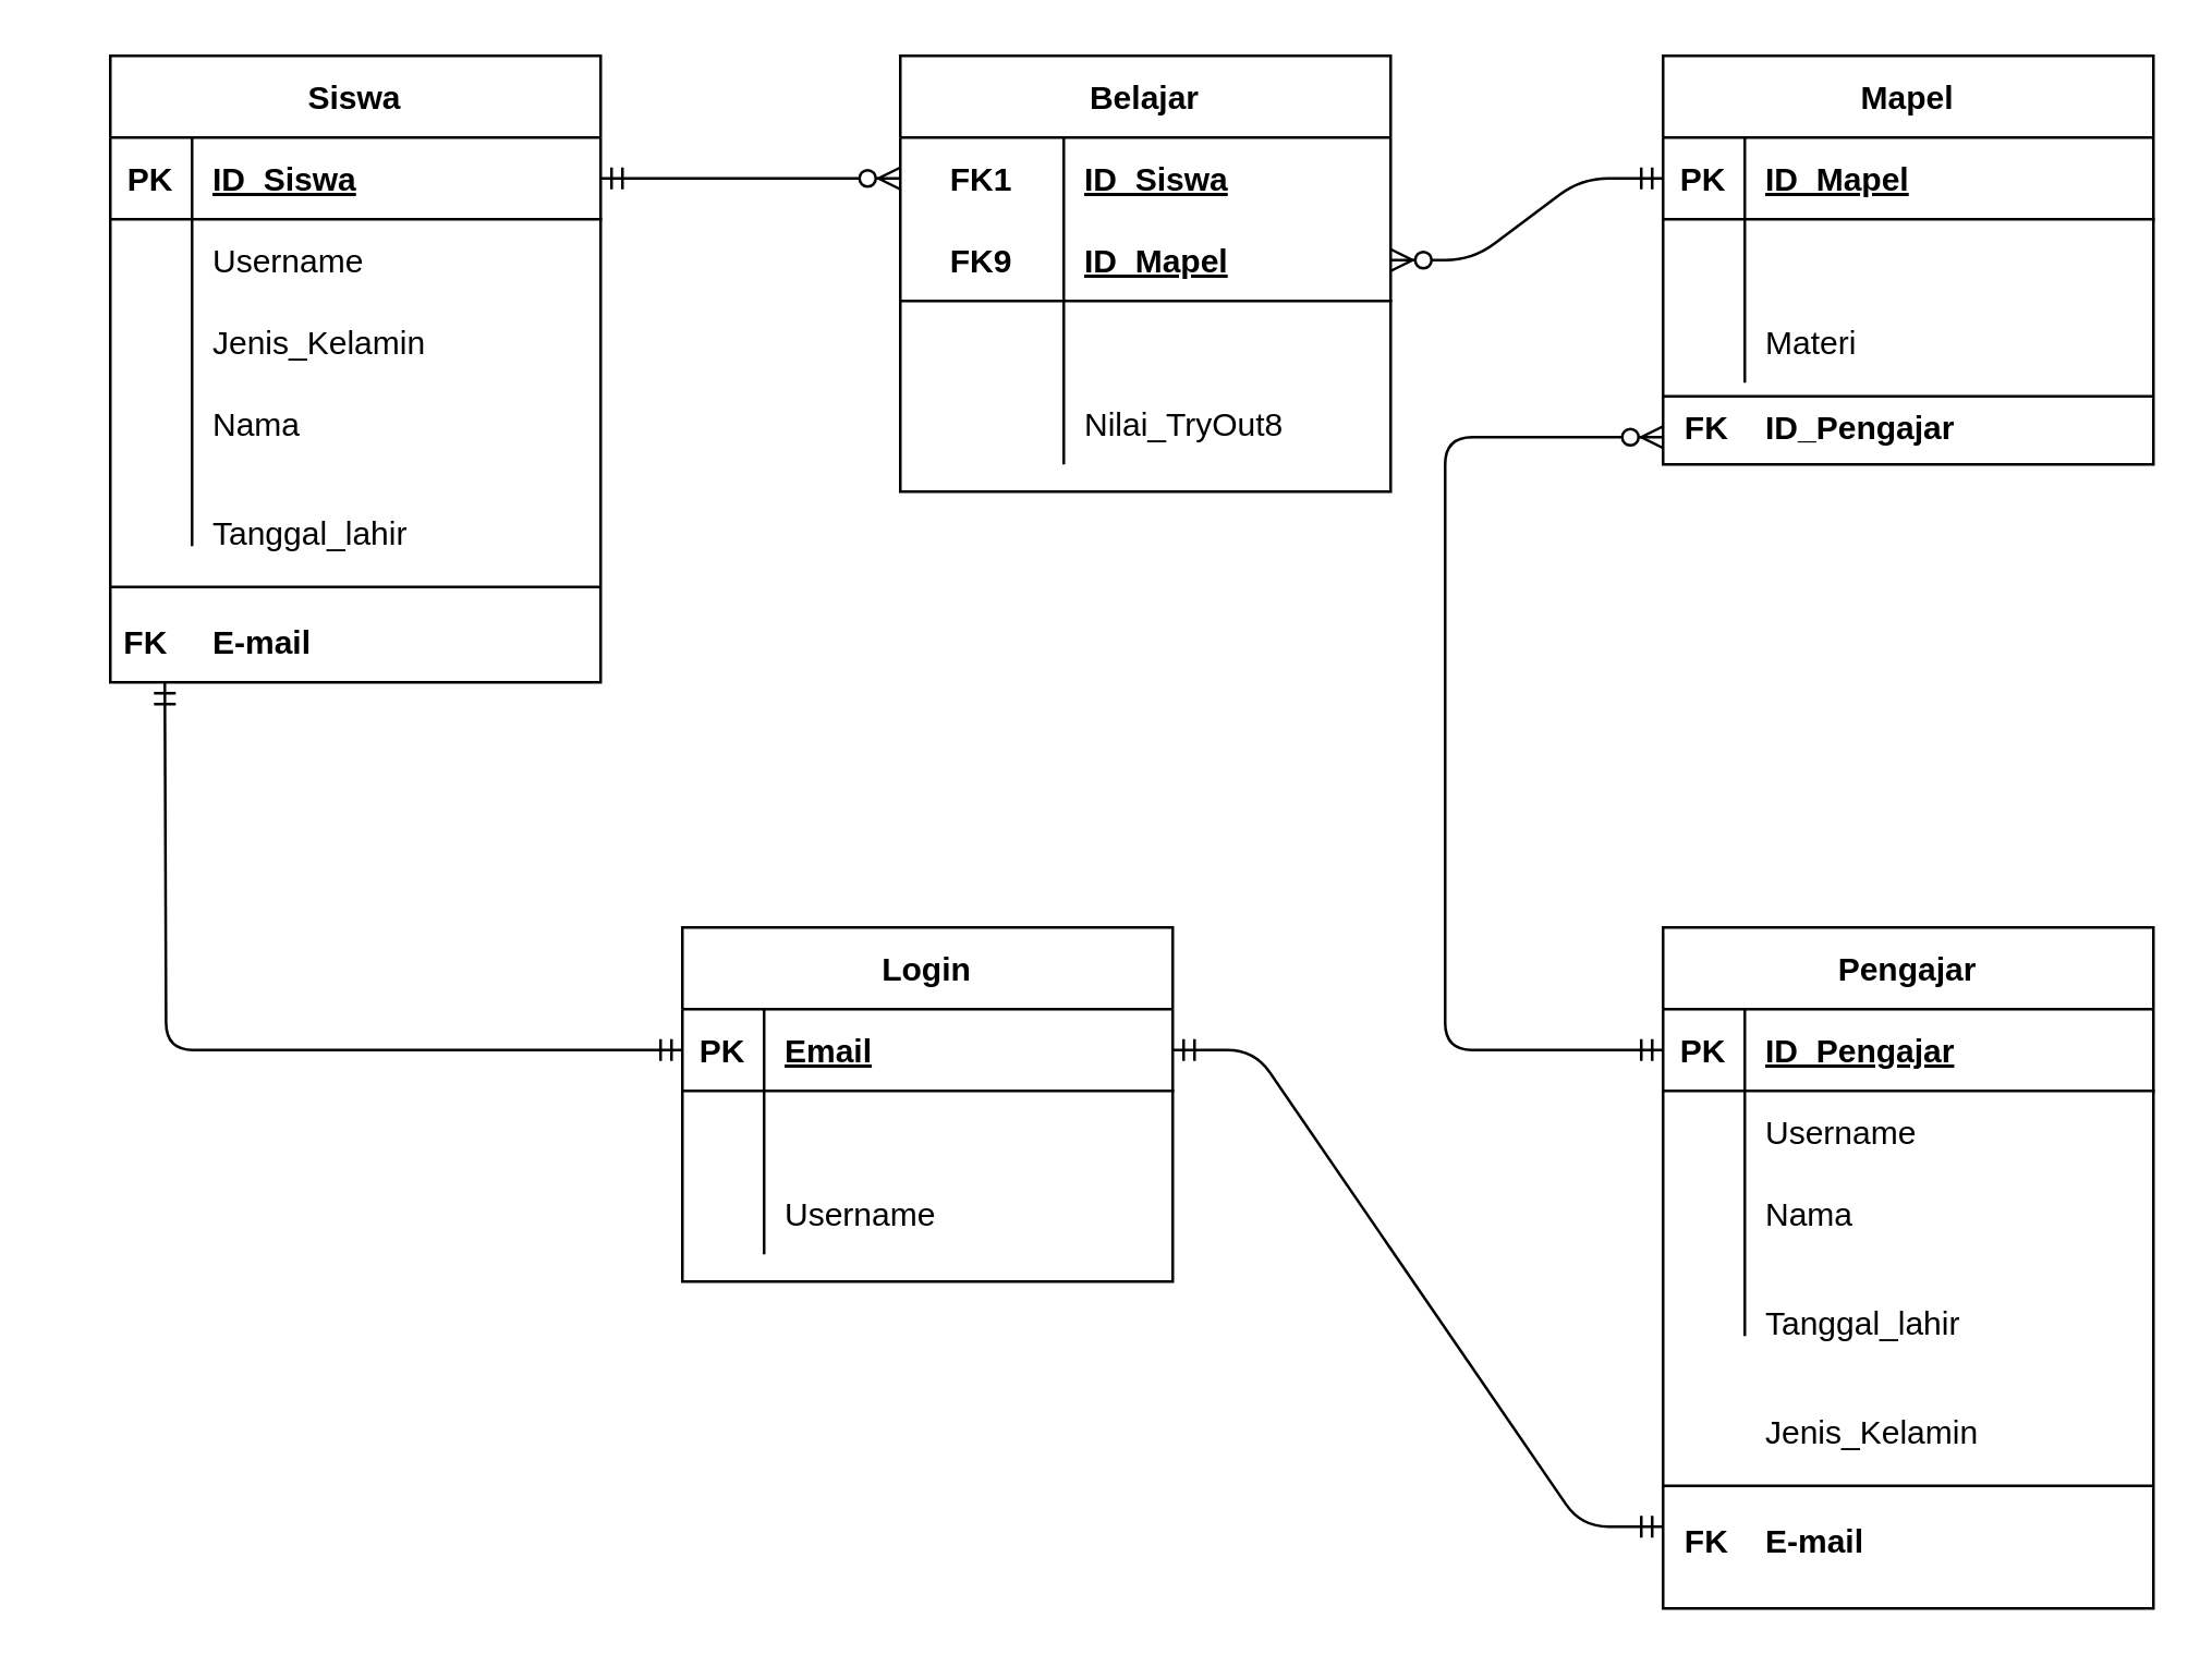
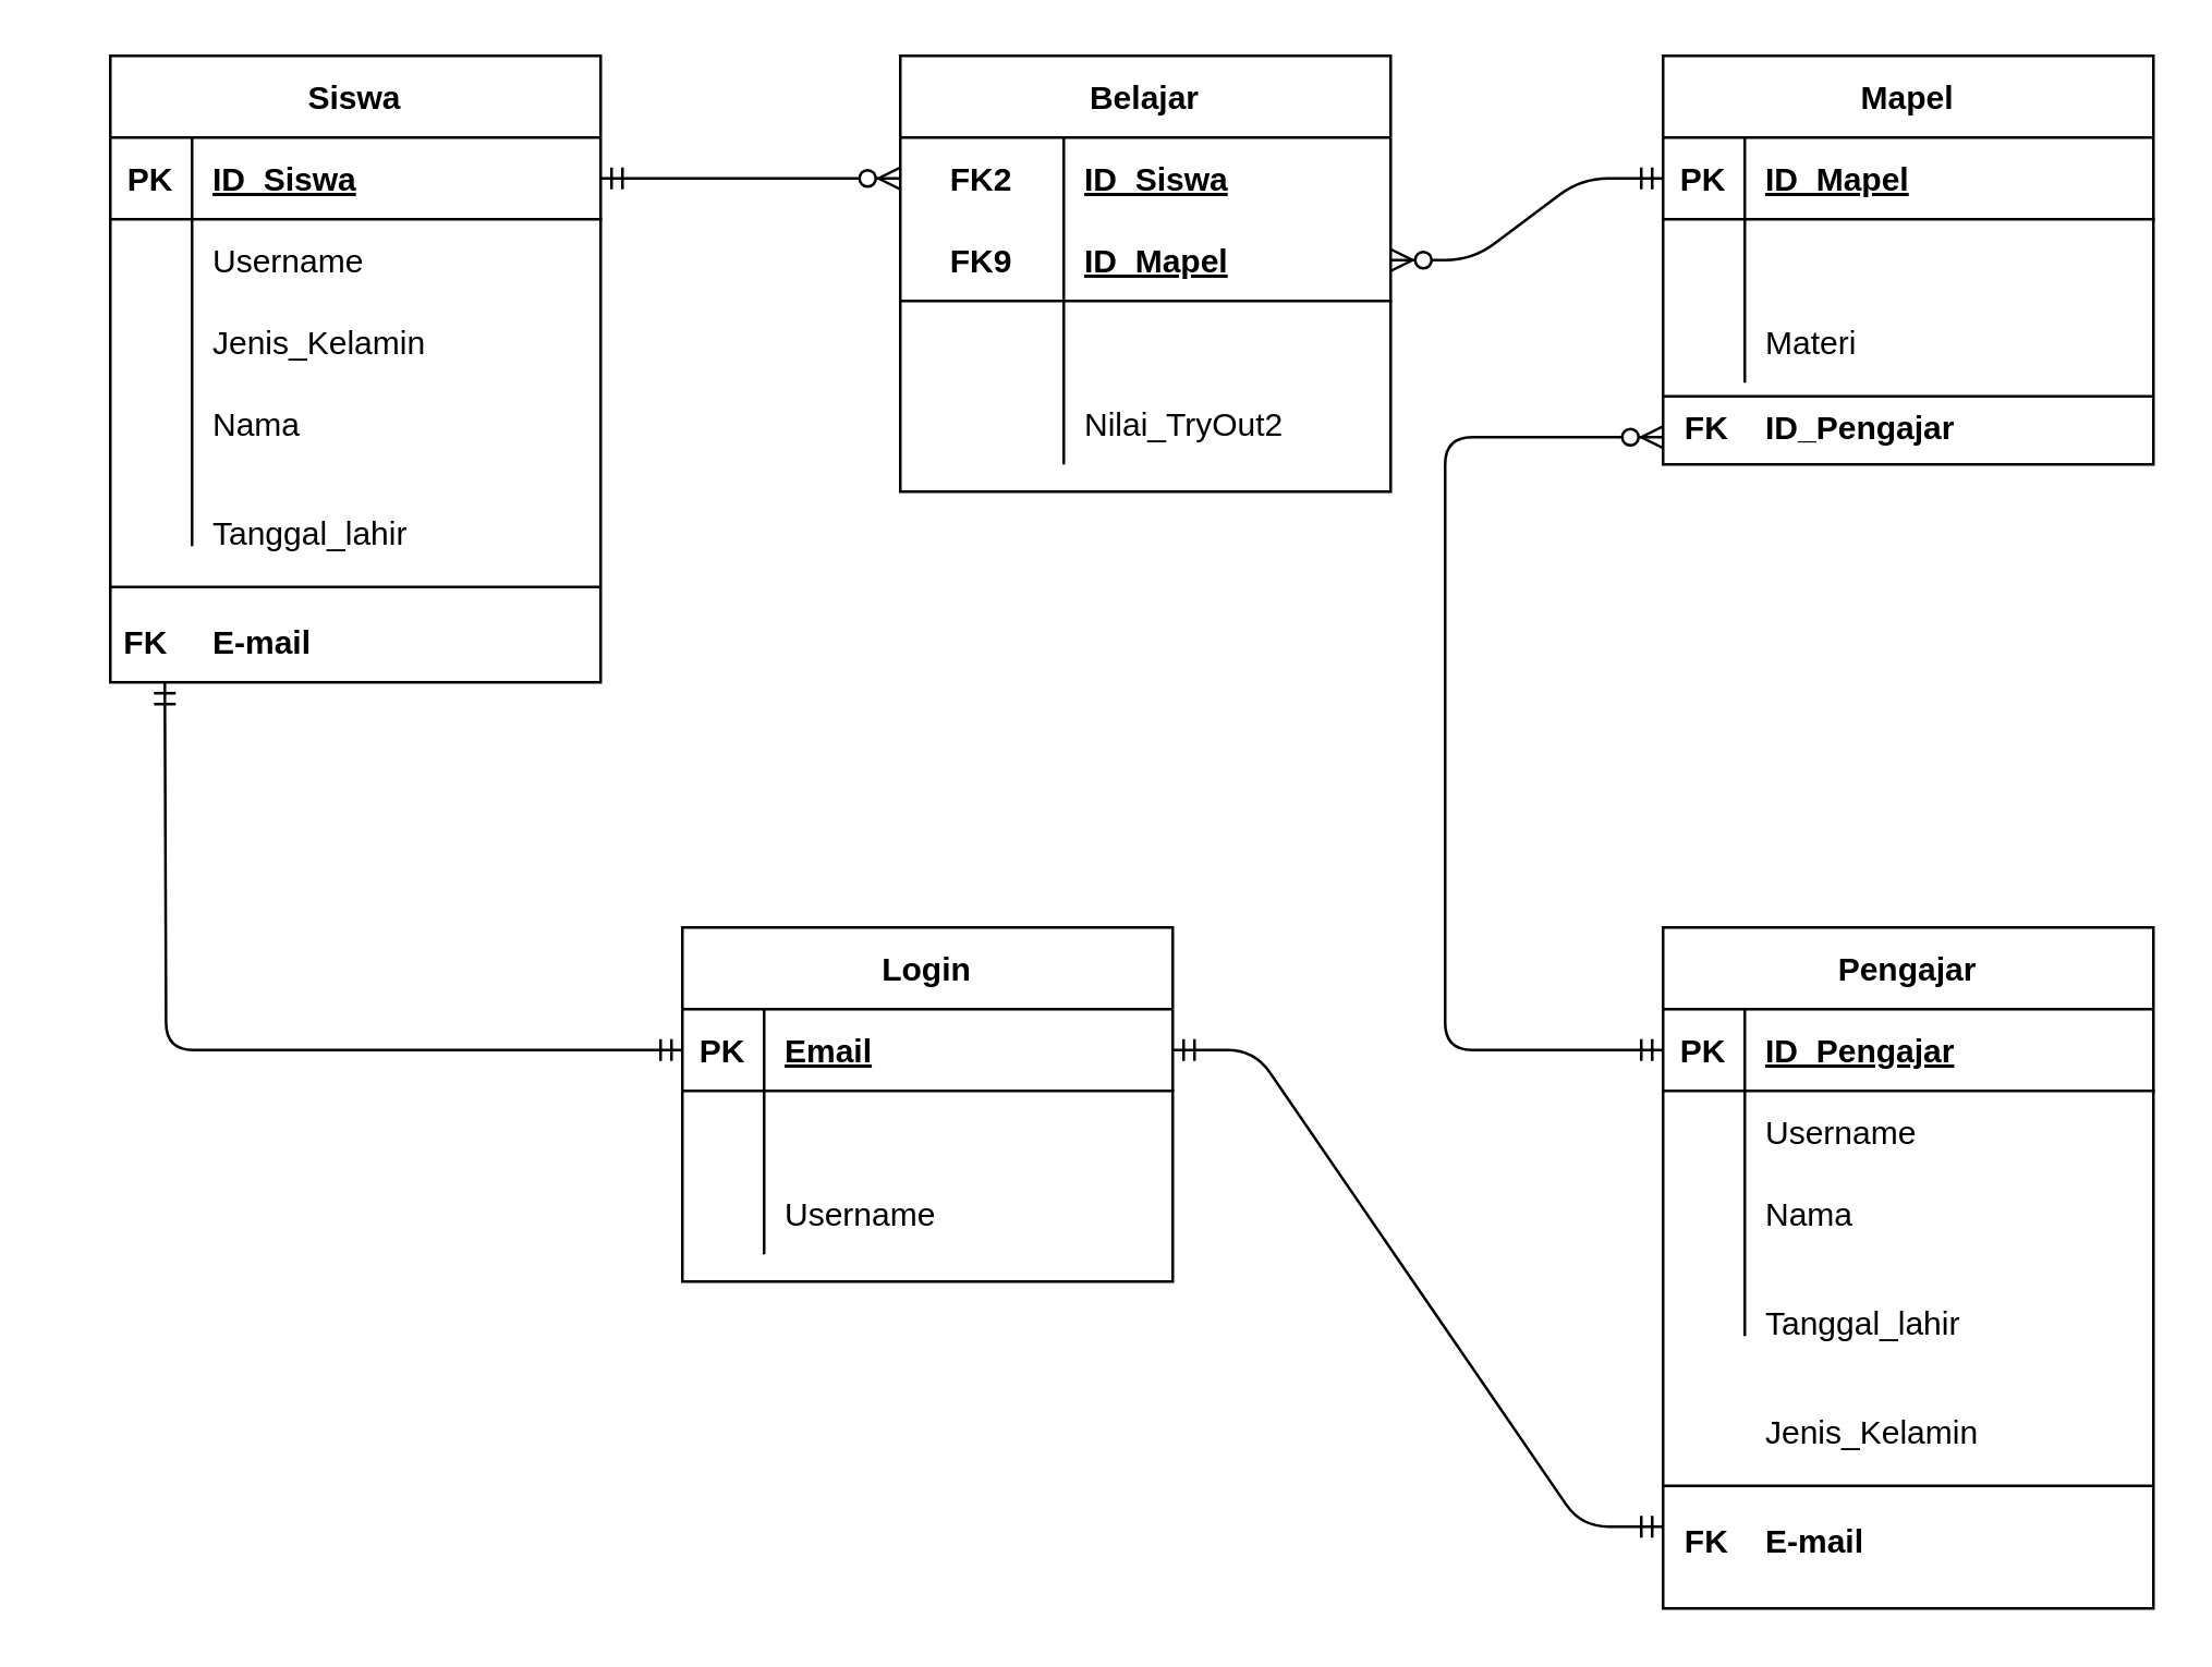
- <mxCell id="35" value="FK1" style="shape=partialRectangle;connectable=0;fillColor=none;top=0;left=0;bottom=0;right=0;fontStyle=1;overflow=hidden;" parent="34" vertex="1"><mxGeometry width="60" height="30" as="geometry" /></mxCell>
+ <mxCell id="35" value="FK2" style="shape=partialRectangle;connectable=0;fillColor=none;top=0;left=0;bottom=0;right=0;fontStyle=1;overflow=hidden;" parent="34" vertex="1"><mxGeometry width="60" height="30" as="geometry" /></mxCell>
- <mxCell id="44" value="Nilai_TryOut8" style="shape=partialRectangle;connectable=0;fillColor=none;top=0;left=0;bottom=0;right=0;align=left;spacingLeft=6;overflow=hidden;" parent="42" vertex="1"><mxGeometry x="60" width="120" height="30" as="geometry" /></mxCell>
+ <mxCell id="44" value="Nilai_TryOut2" style="shape=partialRectangle;connectable=0;fillColor=none;top=0;left=0;bottom=0;right=0;align=left;spacingLeft=6;overflow=hidden;" parent="42" vertex="1"><mxGeometry x="60" width="120" height="30" as="geometry" /></mxCell>
